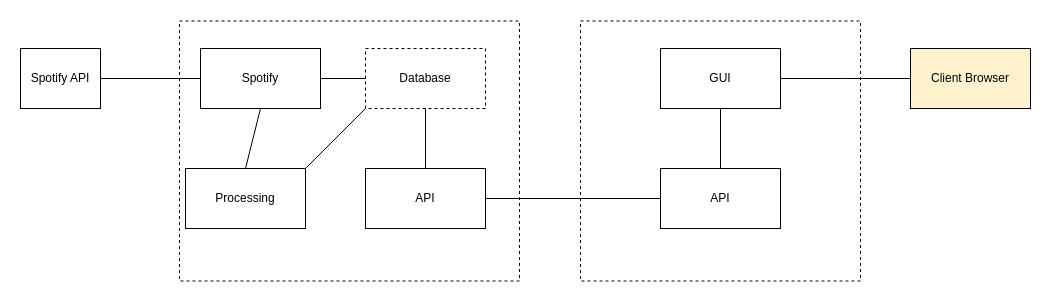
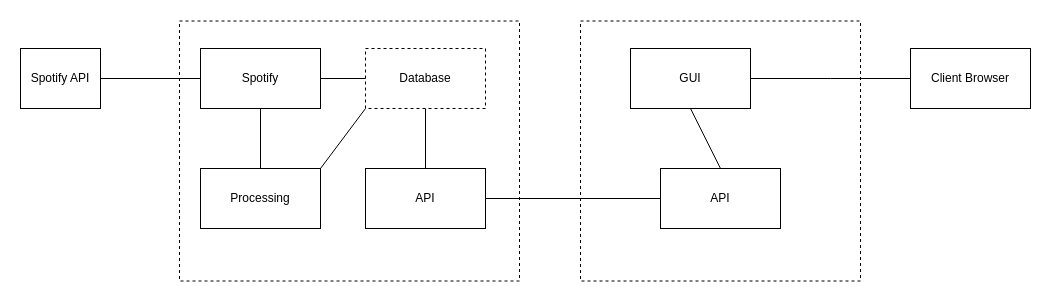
- <mxCell id="15" value="GUI" style="rounded=0;whiteSpace=wrap;html=1;" vertex="1" parent="1"><mxGeometry x="660" y="48" width="120" height="60" as="geometry" /></mxCell>
+ <mxCell id="15" value="GUI" style="rounded=0;whiteSpace=wrap;html=1;" vertex="1" parent="1"><mxGeometry x="630" y="48" width="120" height="60" as="geometry" /></mxCell>
- <mxCell id="20" value="&lt;div&gt;Client Browser&lt;/div&gt;" style="rounded=0;whiteSpace=wrap;html=1;fillColor=#fff2cc;" vertex="1" parent="1"><mxGeometry x="910" y="48" width="120" height="60" as="geometry" /></mxCell>
+ <mxCell id="20" value="&lt;div&gt;Client Browser&lt;/div&gt;" style="rounded=0;whiteSpace=wrap;html=1;" vertex="1" parent="1"><mxGeometry x="910" y="48" width="120" height="60" as="geometry" /></mxCell>
- <mxCell id="17" value="Processing" style="rounded=0;whiteSpace=wrap;html=1;" vertex="1" parent="1"><mxGeometry x="185" y="168" width="120" height="60" as="geometry" /></mxCell>
+ <mxCell id="17" value="Processing" style="rounded=0;whiteSpace=wrap;html=1;" vertex="1" parent="1"><mxGeometry x="200" y="168" width="120" height="60" as="geometry" /></mxCell>
